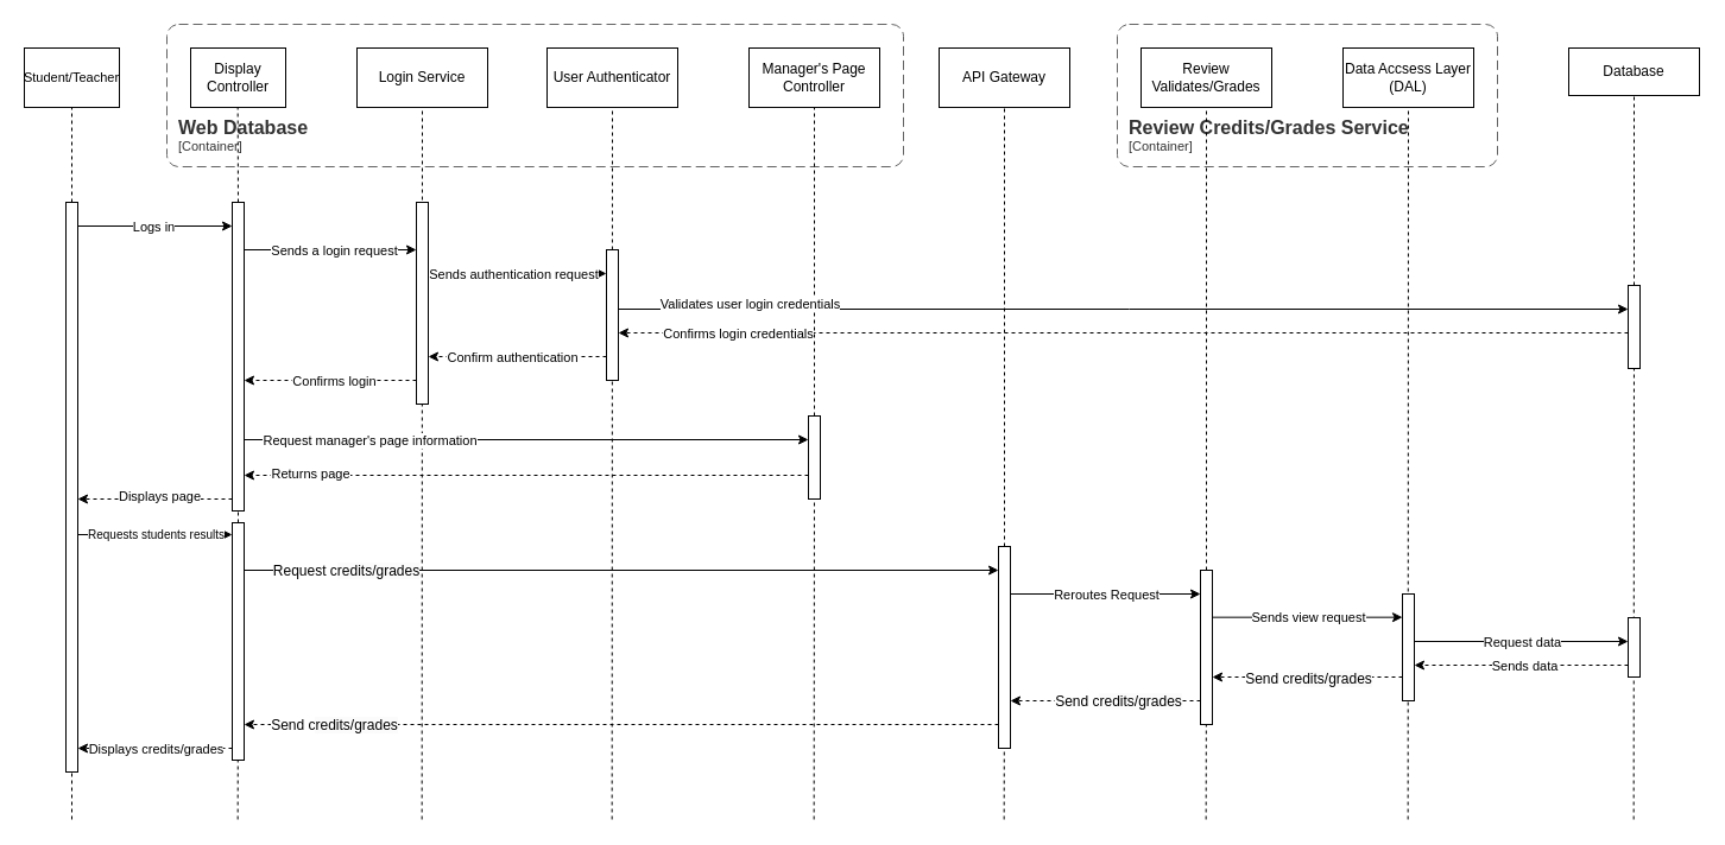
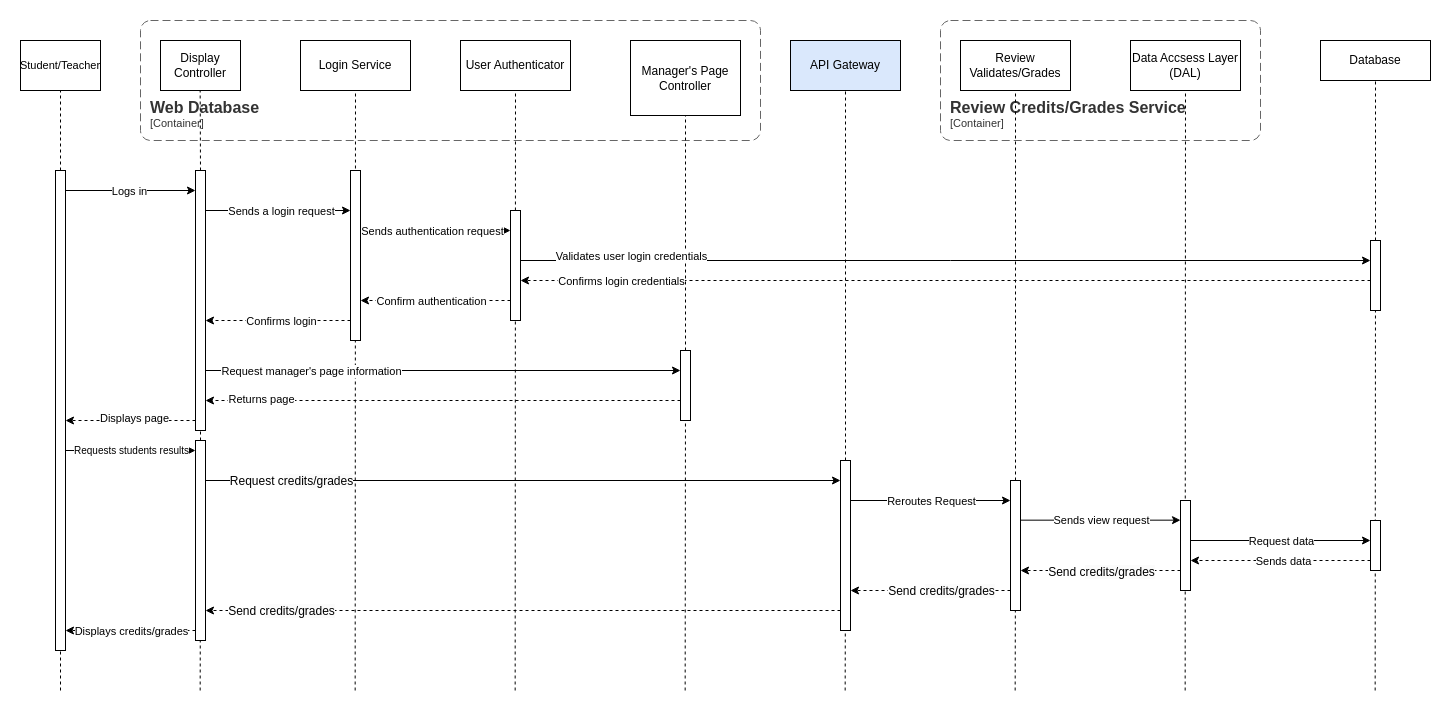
- <mxCell id="8" value="Manager's Page Controller" style="rounded=0;whiteSpace=wrap;html=1;" parent="1" vertex="1"><mxGeometry x="630" y="40" width="110" height="50" as="geometry" /></mxCell>
+ <mxCell id="8" value="Manager's Page Controller" style="rounded=0;whiteSpace=wrap;html=1;" parent="1" vertex="1"><mxGeometry x="630" y="40" width="110" height="75" as="geometry" /></mxCell>
- <mxCell id="9" value="API Gateway" style="rounded=0;whiteSpace=wrap;html=1;" parent="1" vertex="1"><mxGeometry x="790" y="40" width="110" height="50" as="geometry" /></mxCell>
+ <mxCell id="9" value="API Gateway" style="rounded=0;whiteSpace=wrap;html=1;fillColor=#dae8fc;" parent="1" vertex="1"><mxGeometry x="790" y="40" width="110" height="50" as="geometry" /></mxCell>
